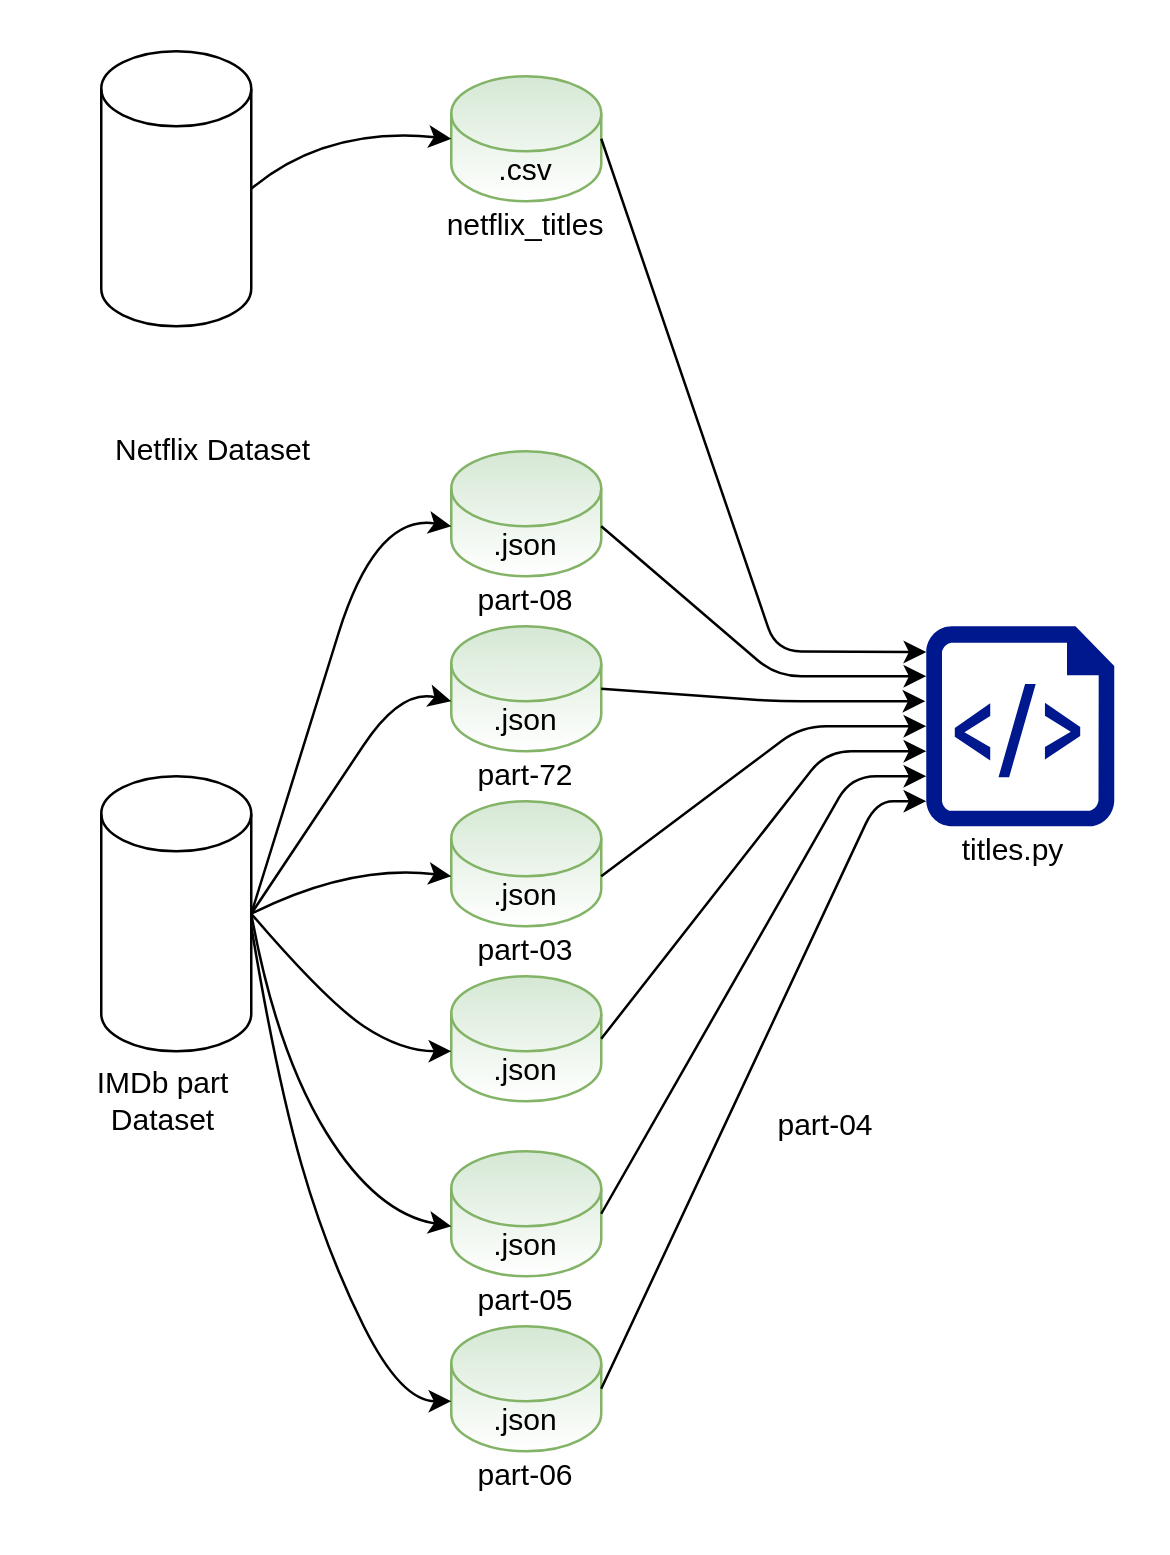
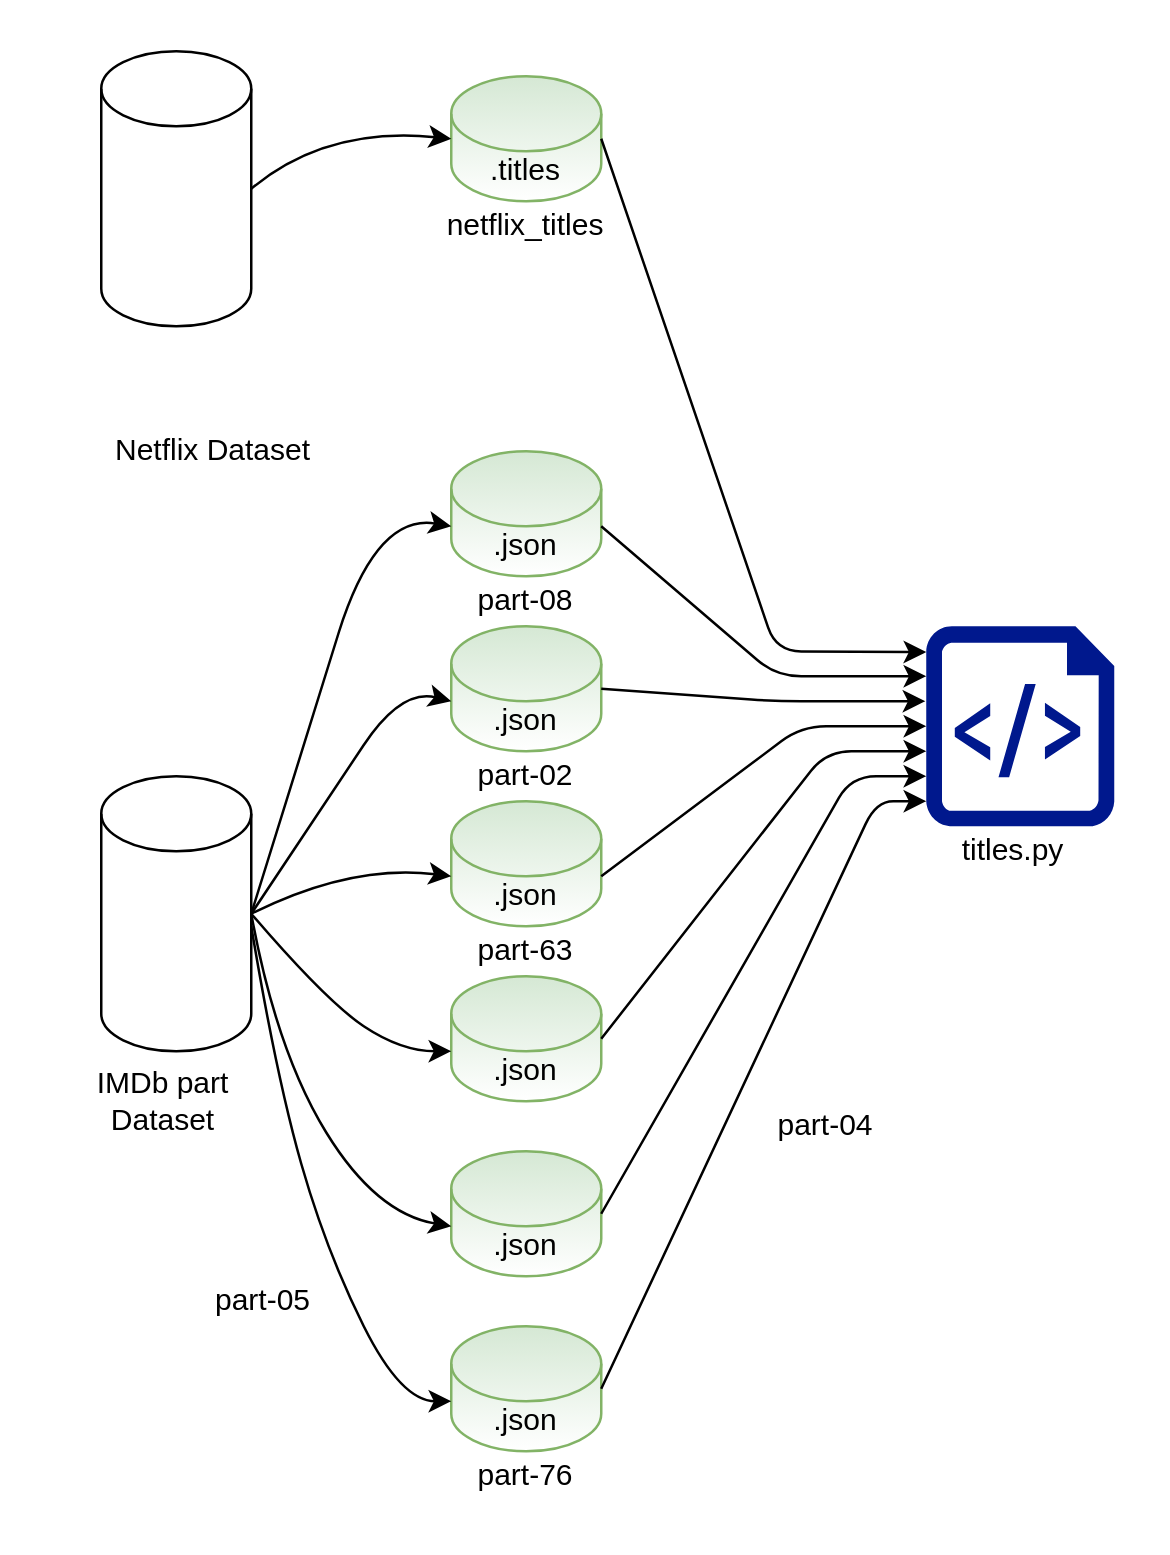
- <mxCell id="4" value=".csv" style="shape=cylinder3;whiteSpace=wrap;html=1;boundedLbl=1;backgroundOutline=1;size=15;fillColor=#d5e8d4;strokeColor=#82b366;gradientColor=#ffffff;gradientDirection=south;" parent="1" vertex="1"><mxGeometry x="180" y="30" width="60" height="50" as="geometry" /></mxCell>
+ <mxCell id="4" value=".titles" style="shape=cylinder3;whiteSpace=wrap;html=1;boundedLbl=1;backgroundOutline=1;size=15;fillColor=#d5e8d4;strokeColor=#82b366;gradientColor=#ffffff;gradientDirection=south;" parent="1" vertex="1"><mxGeometry x="180" y="30" width="60" height="50" as="geometry" /></mxCell>
- <mxCell id="13" value="part-72" style="text;html=1;strokeColor=none;fillColor=none;align=center;verticalAlign=middle;whiteSpace=wrap;rounded=0;" parent="1" vertex="1"><mxGeometry x="180" y="300" width="60" height="20" as="geometry" /></mxCell>
+ <mxCell id="13" value="part-02" style="text;html=1;strokeColor=none;fillColor=none;align=center;verticalAlign=middle;whiteSpace=wrap;rounded=0;" parent="1" vertex="1"><mxGeometry x="180" y="300" width="60" height="20" as="geometry" /></mxCell>
- <mxCell id="14" value="part-03" style="text;html=1;strokeColor=none;fillColor=none;align=center;verticalAlign=middle;whiteSpace=wrap;rounded=0;" parent="1" vertex="1"><mxGeometry x="180" y="370" width="60" height="20" as="geometry" /></mxCell>
+ <mxCell id="14" value="part-63" style="text;html=1;strokeColor=none;fillColor=none;align=center;verticalAlign=middle;whiteSpace=wrap;rounded=0;" parent="1" vertex="1"><mxGeometry x="180" y="370" width="60" height="20" as="geometry" /></mxCell>
- <mxCell id="16" value="part-05" style="text;html=1;strokeColor=none;fillColor=none;align=center;verticalAlign=middle;whiteSpace=wrap;rounded=0;" parent="1" vertex="1"><mxGeometry x="180" y="510" width="60" height="20" as="geometry" /></mxCell>
+ <mxCell id="16" value="part-05" style="text;html=1;strokeColor=none;fillColor=none;align=center;verticalAlign=middle;whiteSpace=wrap;rounded=0;" parent="1" vertex="1"><mxGeometry x="75" y="510" width="60" height="20" as="geometry" /></mxCell>
- <mxCell id="17" value="part-06" style="text;html=1;strokeColor=none;fillColor=none;align=center;verticalAlign=middle;whiteSpace=wrap;rounded=0;" parent="1" vertex="1"><mxGeometry x="180" y="580" width="60" height="20" as="geometry" /></mxCell>
+ <mxCell id="17" value="part-76" style="text;html=1;strokeColor=none;fillColor=none;align=center;verticalAlign=middle;whiteSpace=wrap;rounded=0;" parent="1" vertex="1"><mxGeometry x="180" y="580" width="60" height="20" as="geometry" /></mxCell>
